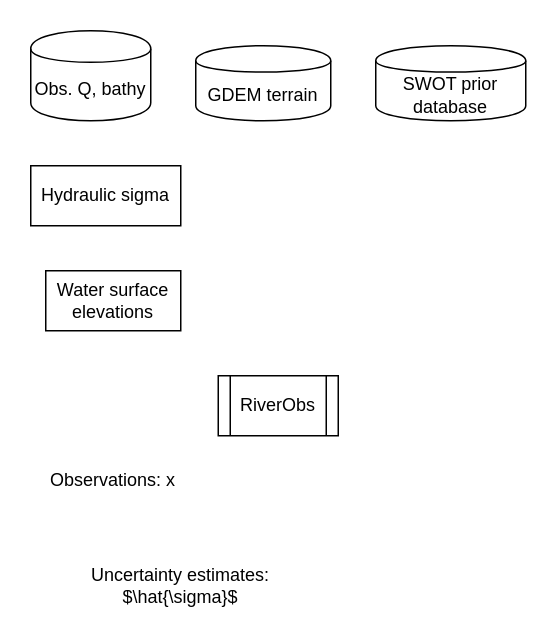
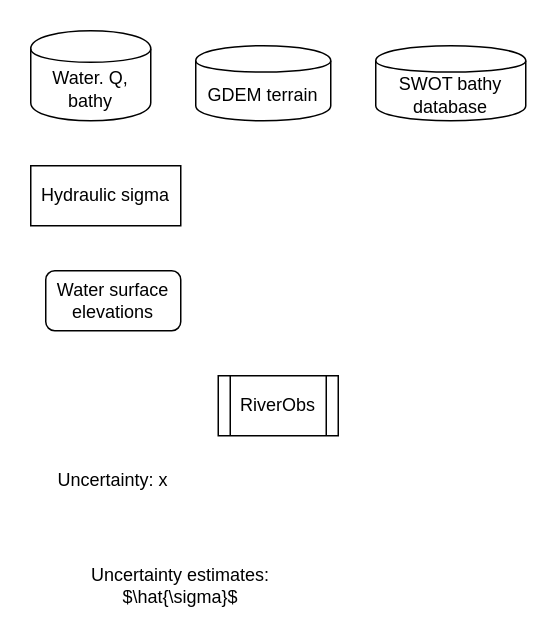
- <mxCell id="3" value="Obs. Q, bathy" style="shape=cylinder;whiteSpace=wrap;html=1;boundedLbl=1;backgroundOutline=1;" vertex="1" parent="1"><mxGeometry x="20" y="20" width="80" height="60" as="geometry" /></mxCell>
+ <mxCell id="3" value="Water. Q, bathy" style="shape=cylinder;whiteSpace=wrap;html=1;boundedLbl=1;backgroundOutline=1;" vertex="1" parent="1"><mxGeometry x="20" y="20" width="80" height="60" as="geometry" /></mxCell>
- <mxCell id="5" value="SWOT prior database" style="shape=cylinder;whiteSpace=wrap;html=1;boundedLbl=1;backgroundOutline=1;" vertex="1" parent="1"><mxGeometry x="250" y="30" width="100" height="50" as="geometry" /></mxCell>
+ <mxCell id="5" value="SWOT bathy database" style="shape=cylinder;whiteSpace=wrap;html=1;boundedLbl=1;backgroundOutline=1;" vertex="1" parent="1"><mxGeometry x="250" y="30" width="100" height="50" as="geometry" /></mxCell>
- <mxCell id="4" value="Water surface elevations" style="rounded=0;whiteSpace=wrap;html=1;" vertex="1" parent="1"><mxGeometry x="30" y="180" width="90" height="40" as="geometry" /></mxCell>
+ <mxCell id="4" value="Water surface elevations" style="whiteSpace=wrap;html=1;rounded=1;" vertex="1" parent="1"><mxGeometry x="30" y="180" width="90" height="40" as="geometry" /></mxCell>
- <mxCell id="8" value="Observations: x" style="text;html=1;strokeColor=none;fillColor=none;align=center;verticalAlign=middle;whiteSpace=wrap;rounded=0;" vertex="1" parent="1"><mxGeometry x="20" y="310" width="110" height="20" as="geometry" /></mxCell>
+ <mxCell id="8" value="Uncertainty: x" style="text;html=1;strokeColor=none;fillColor=none;align=center;verticalAlign=middle;whiteSpace=wrap;rounded=0;" vertex="1" parent="1"><mxGeometry x="20" y="310" width="110" height="20" as="geometry" /></mxCell>
